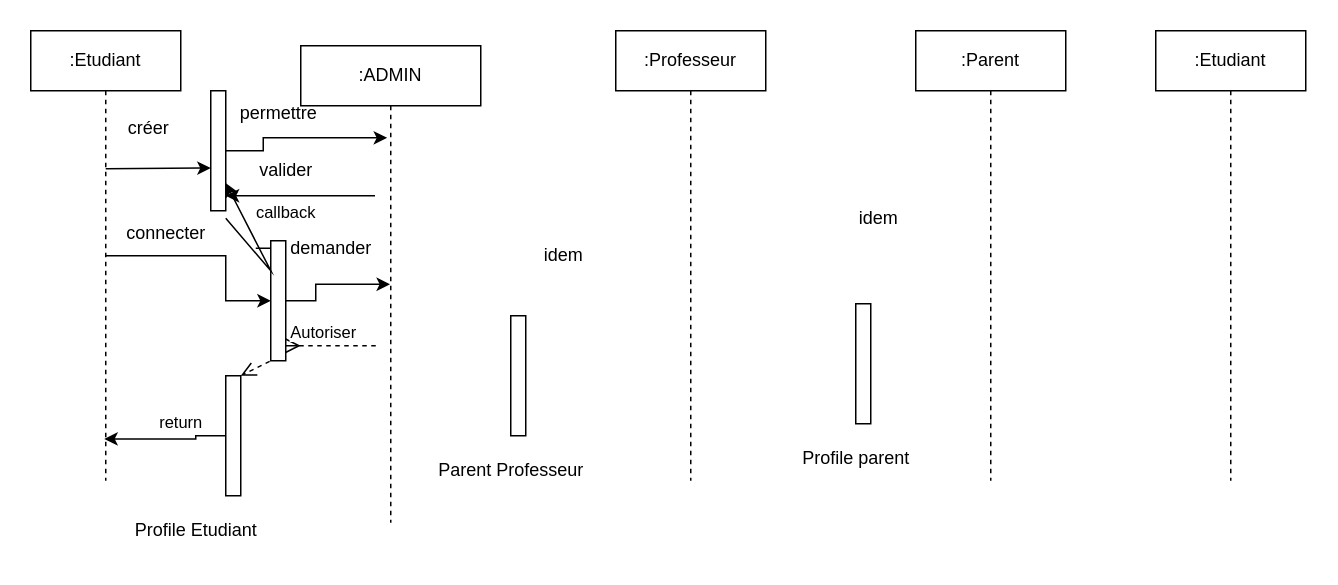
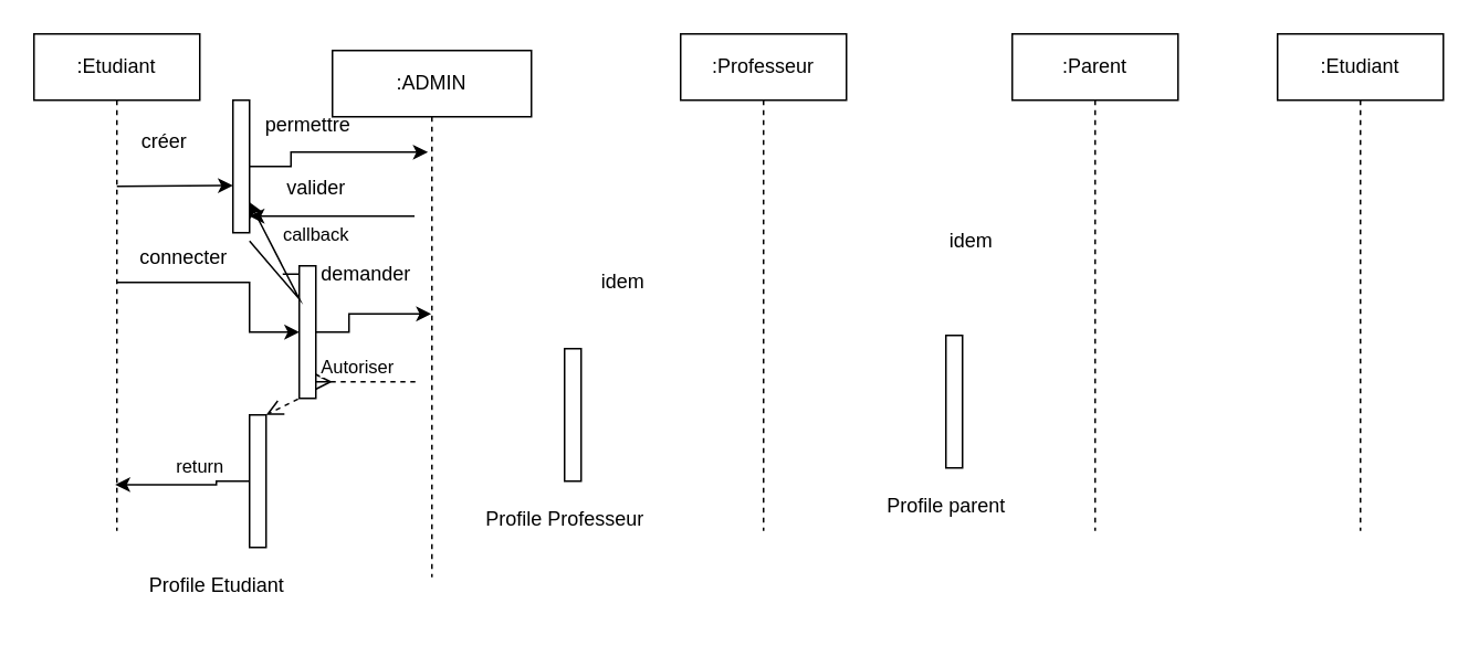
- <mxCell id="30" value="Parent Professeur" style="text;html=1;align=center;verticalAlign=middle;resizable=0;points=[];autosize=1;strokeColor=none;fillColor=none;" vertex="1" parent="1"><mxGeometry x="280" y="298" width="120" height="30" as="geometry" /></mxCell>
+ <mxCell id="30" value="Profile Professeur" style="text;html=1;align=center;verticalAlign=middle;resizable=0;points=[];autosize=1;strokeColor=none;fillColor=none;" vertex="1" parent="1"><mxGeometry x="280" y="298" width="120" height="30" as="geometry" /></mxCell>
